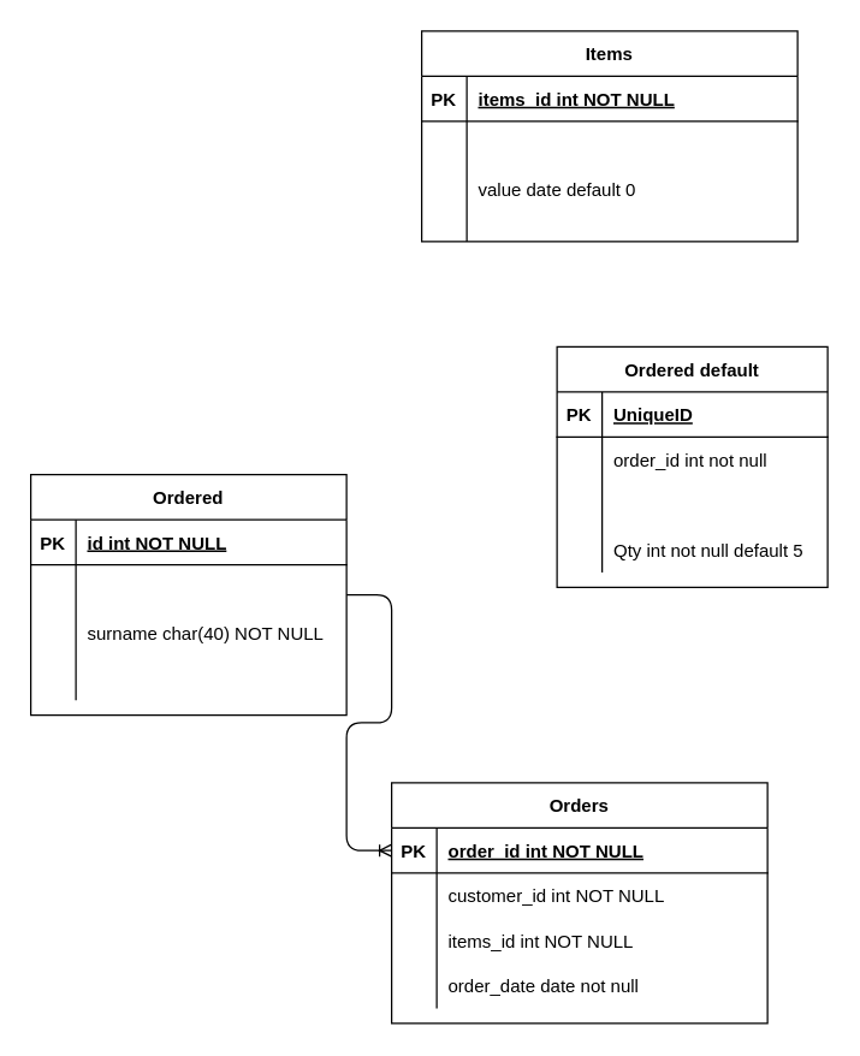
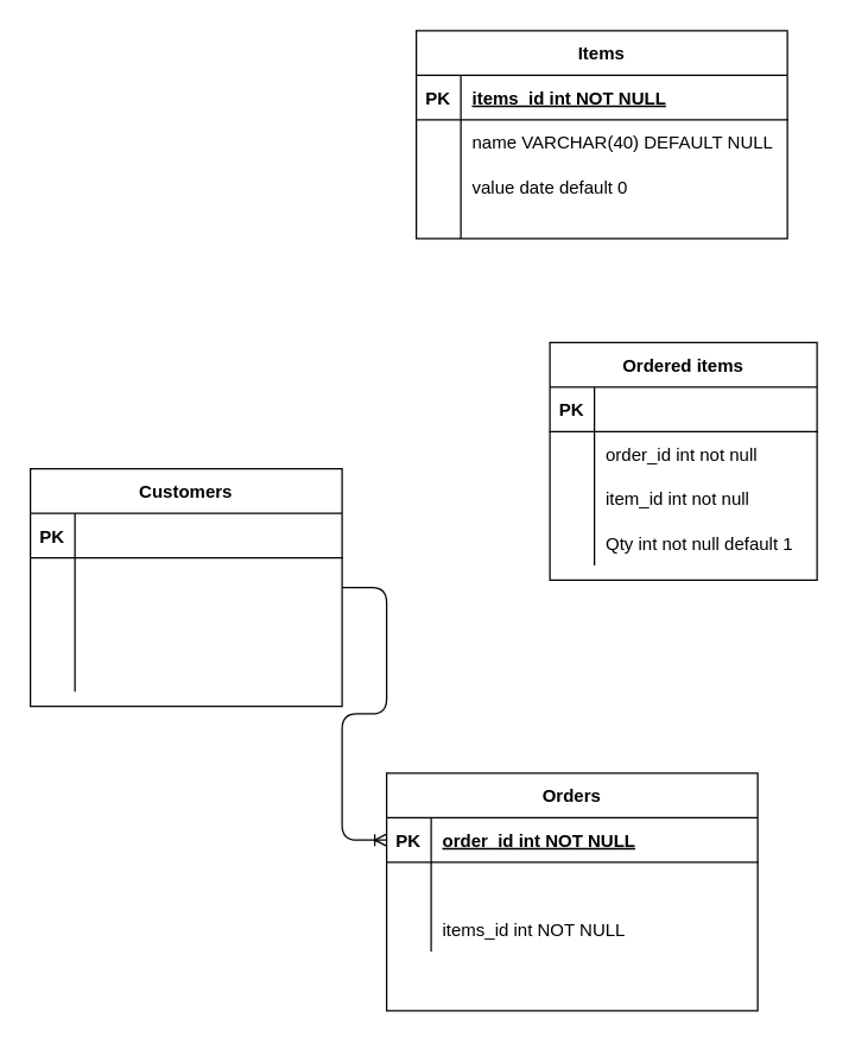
+ <mxCell id="33" value="name VARCHAR(40) DEFAULT NULL" style="shape=partialRectangle;connectable=0;fillColor=none;top=0;left=0;bottom=0;right=0;align=left;spacingLeft=6;overflow=hidden;" vertex="1" parent="31"><mxGeometry x="30" width="220" height="30" as="geometry" /></mxCell>
- <mxCell id="41" value="Ordered default" style="shape=table;startSize=30;container=1;collapsible=1;childLayout=tableLayout;fixedRows=1;rowLines=0;fontStyle=1;align=center;resizeLast=1;" vertex="1" parent="1"><mxGeometry x="370" y="230" width="180" height="160" as="geometry" /></mxCell>
+ <mxCell id="41" value="Ordered items" style="shape=table;startSize=30;container=1;collapsible=1;childLayout=tableLayout;fixedRows=1;rowLines=0;fontStyle=1;align=center;resizeLast=1;" vertex="1" parent="1"><mxGeometry x="370" y="230" width="180" height="160" as="geometry" /></mxCell>
- <mxCell id="44" value="UniqueID" style="shape=partialRectangle;connectable=0;fillColor=none;top=0;left=0;bottom=0;right=0;align=left;spacingLeft=6;fontStyle=5;overflow=hidden;" vertex="1" parent="42"><mxGeometry x="30" width="150" height="30" as="geometry" /></mxCell>
- <mxCell id="15" value="Ordered" style="shape=table;startSize=30;container=1;collapsible=1;childLayout=tableLayout;fixedRows=1;rowLines=0;fontStyle=1;align=center;resizeLast=1;" vertex="1" parent="1"><mxGeometry x="20" y="315" width="210" height="160" as="geometry" /></mxCell>
+ <mxCell id="15" value="Customers" style="shape=table;startSize=30;container=1;collapsible=1;childLayout=tableLayout;fixedRows=1;rowLines=0;fontStyle=1;align=center;resizeLast=1;" vertex="1" parent="1"><mxGeometry x="20" y="315" width="210" height="160" as="geometry" /></mxCell>
+ <mxCell id="50" value="item_id int not null" style="shape=partialRectangle;connectable=0;fillColor=none;top=0;left=0;bottom=0;right=0;align=left;spacingLeft=6;overflow=hidden;" vertex="1" parent="48"><mxGeometry x="30" width="150" height="30" as="geometry" /></mxCell>
- <mxCell id="18" value="id int NOT NULL" style="shape=partialRectangle;connectable=0;fillColor=none;top=0;left=0;bottom=0;right=0;align=left;spacingLeft=6;fontStyle=5;overflow=hidden;" vertex="1" parent="16"><mxGeometry x="30" width="180" height="30" as="geometry" /></mxCell>
- <mxCell id="53" value="Qty int not null default 5" style="shape=partialRectangle;connectable=0;fillColor=none;top=0;left=0;bottom=0;right=0;align=left;spacingLeft=6;overflow=hidden;" vertex="1" parent="51"><mxGeometry x="30" width="150" height="30" as="geometry" /></mxCell>
+ <mxCell id="53" value="Qty int not null default 1" style="shape=partialRectangle;connectable=0;fillColor=none;top=0;left=0;bottom=0;right=0;align=left;spacingLeft=6;overflow=hidden;" vertex="1" parent="51"><mxGeometry x="30" width="150" height="30" as="geometry" /></mxCell>
- <mxCell id="23" value="surname char(40) NOT NULL" style="shape=partialRectangle;connectable=0;fillColor=none;top=0;left=0;bottom=0;right=0;align=left;spacingLeft=6;overflow=hidden;" vertex="1" parent="21"><mxGeometry x="30" width="180" height="30" as="geometry" /></mxCell>
- <mxCell id="8" value="customer_id int NOT NULL" style="shape=partialRectangle;overflow=hidden;connectable=0;fillColor=none;top=0;left=0;bottom=0;right=0;align=left;spacingLeft=6;" parent="6" vertex="1"><mxGeometry x="30" width="220" height="30" as="geometry" /></mxCell>
- <mxCell id="14" value="order_date date not null" style="shape=partialRectangle;overflow=hidden;connectable=0;fillColor=none;top=0;left=0;bottom=0;right=0;align=left;spacingLeft=6;" vertex="1" parent="12"><mxGeometry x="30" width="220" height="30" as="geometry" /></mxCell>
